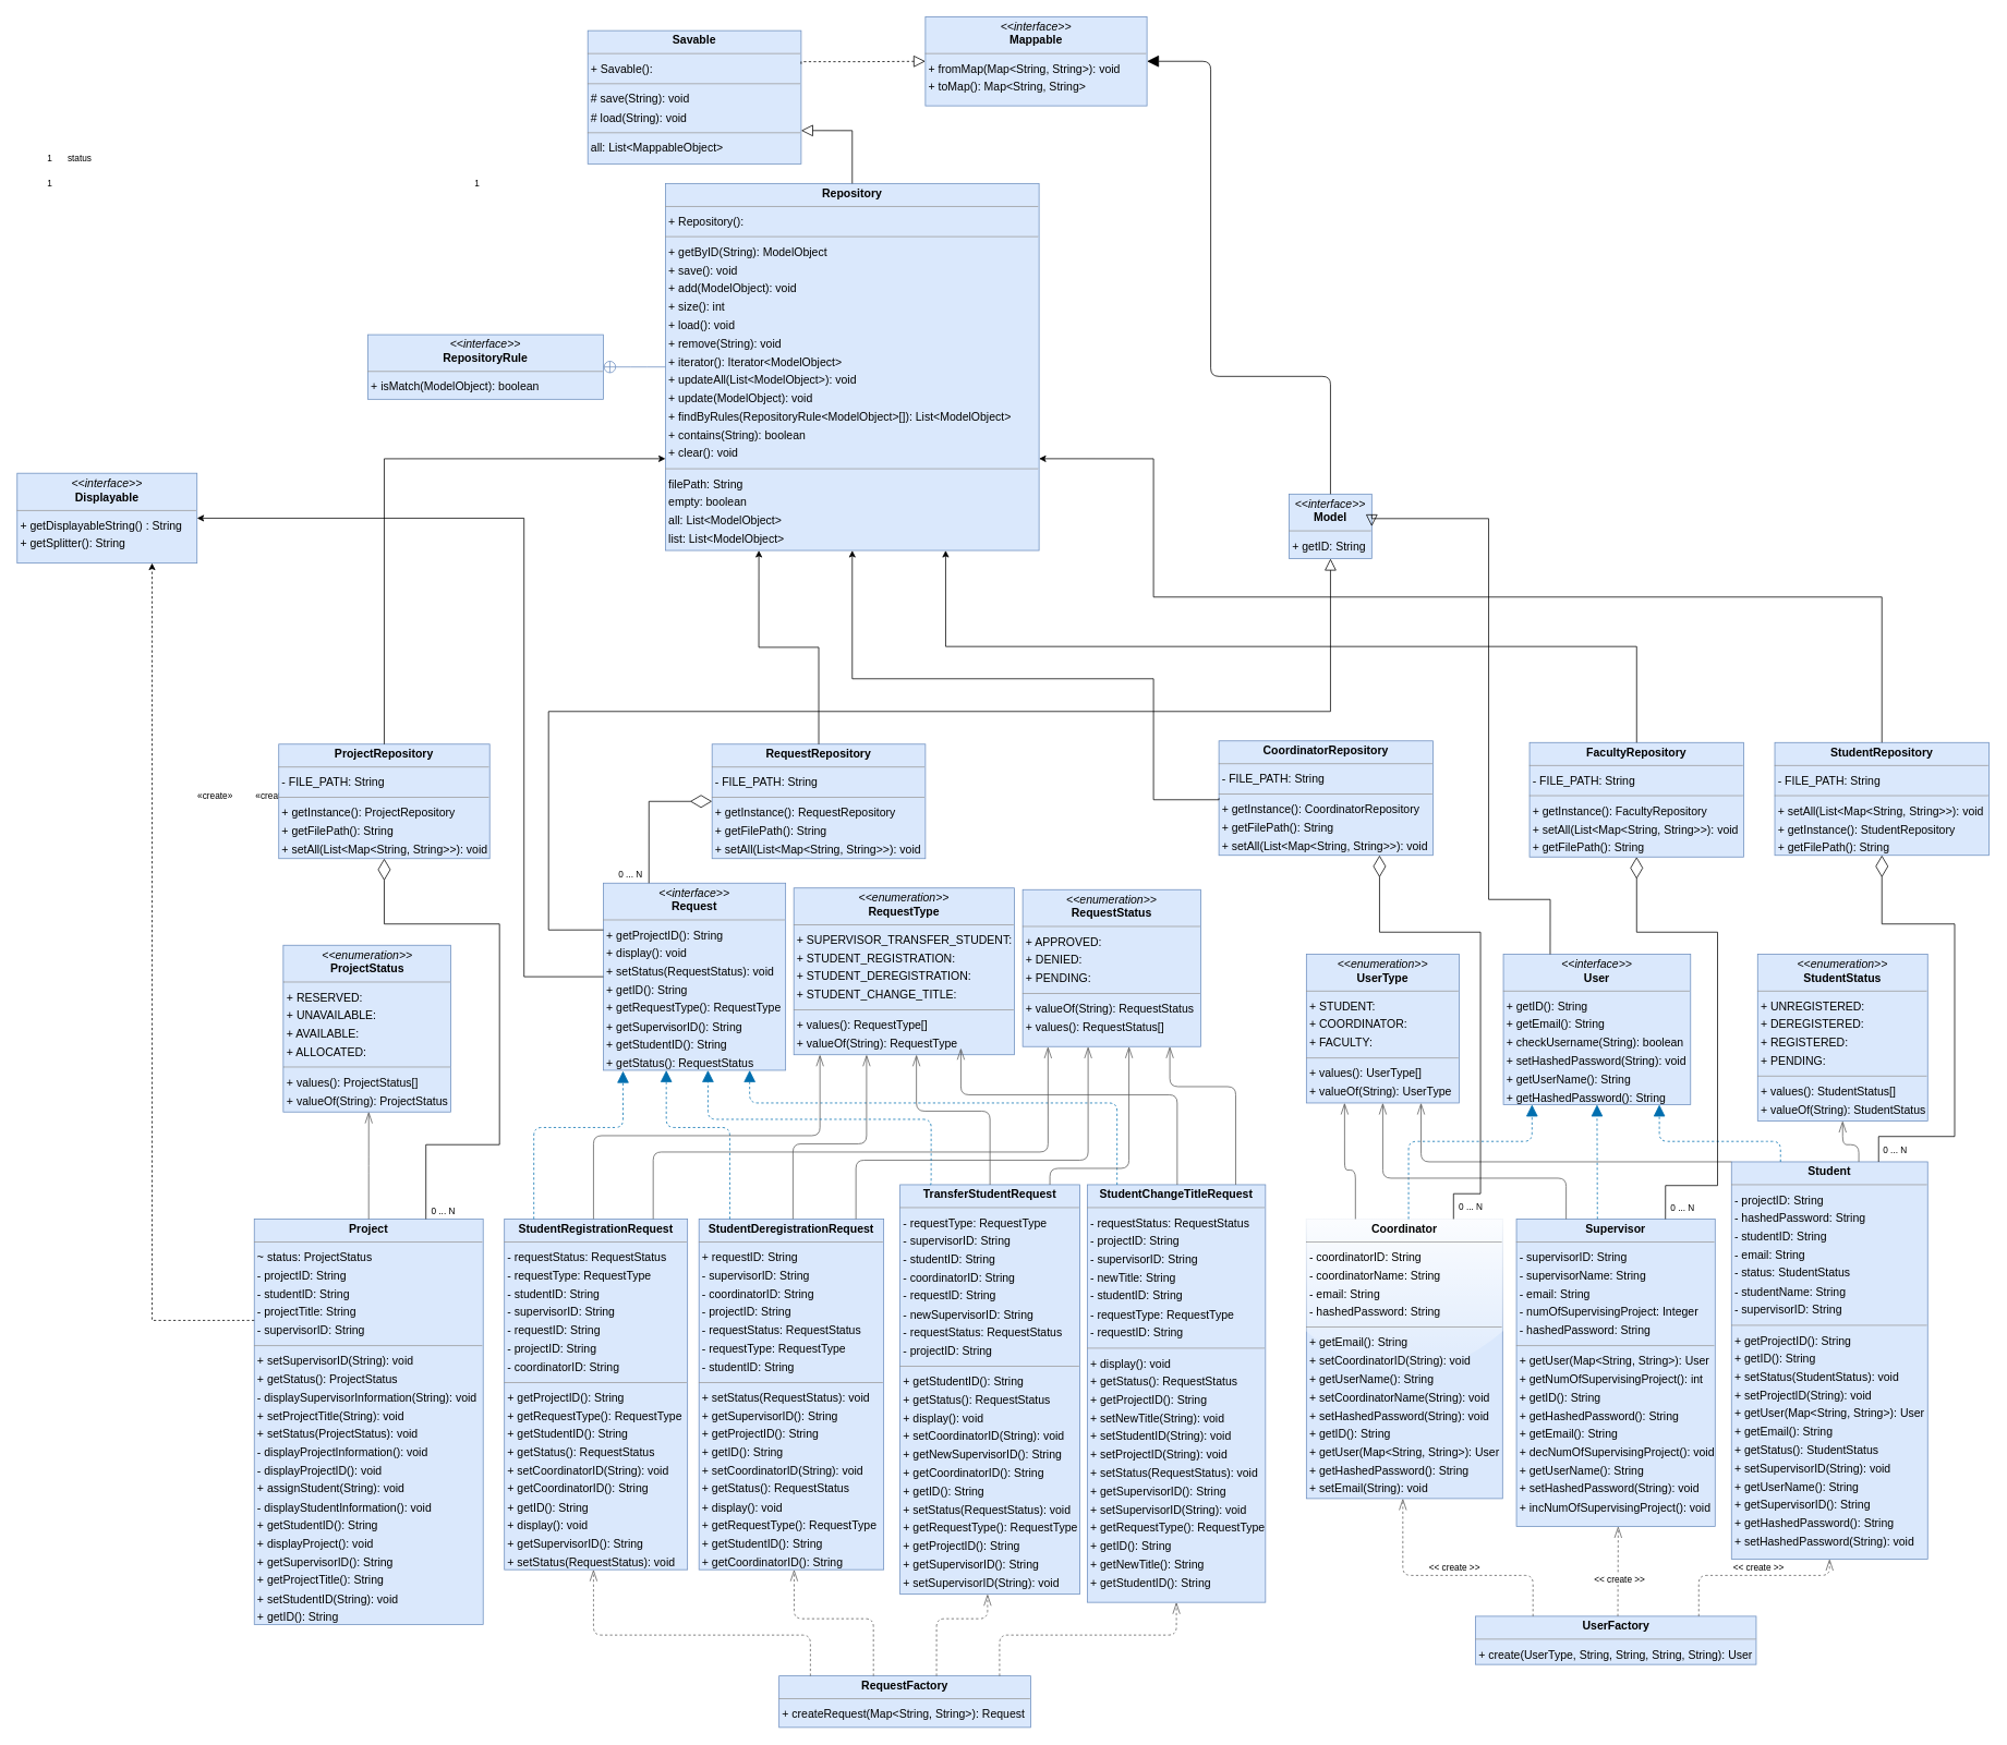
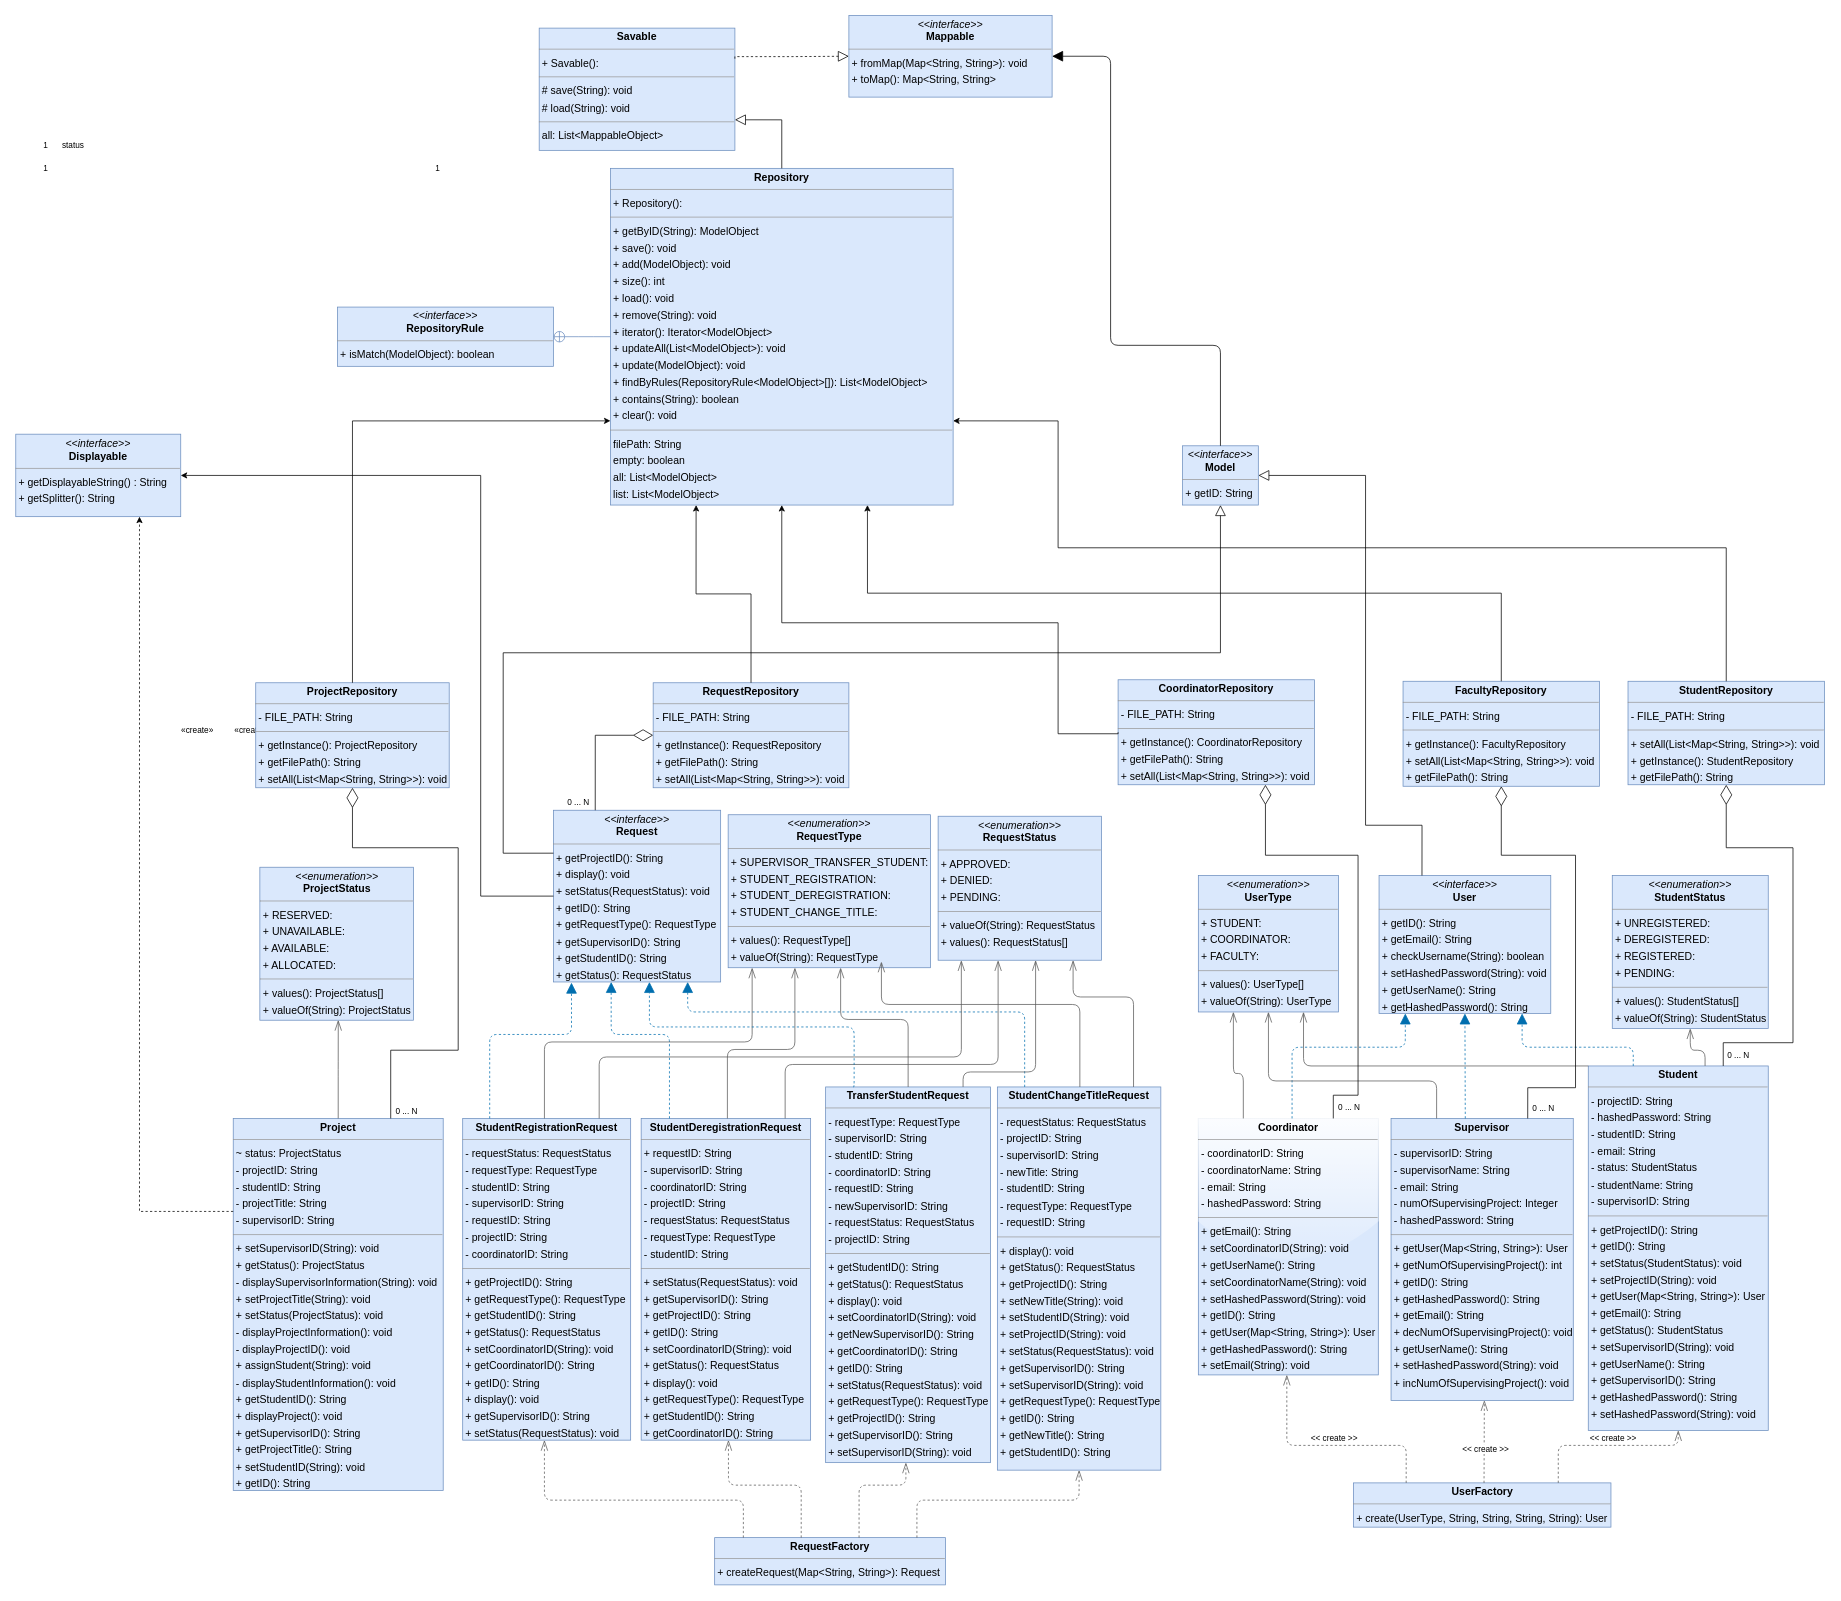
- <mxCell id="76" value="&lt;p style=&quot;margin:0px;margin-top:4px;text-align:center;&quot;&gt;&lt;i&gt;&amp;lt;&amp;lt;interface&amp;gt;&amp;gt;&lt;/i&gt;&lt;br&gt;&lt;b&gt;Model&lt;/b&gt;&lt;/p&gt;&lt;hr size=&quot;1&quot;&gt;&lt;p style=&quot;margin:0 0 0 4px;line-height:1.6;&quot;&gt;+ getID: String&lt;/p&gt;" style="verticalAlign=top;align=left;overflow=fill;fontSize=14;fontFamily=Helvetica;html=1;rounded=0;shadow=0;comic=0;labelBackgroundColor=none;strokeWidth=1;fillColor=#dae8fc;strokeColor=#6c8ebf;" vertex="1" parent="1"><mxGeometry x="1576" y="604" width="101" height="79" as="geometry" /></mxCell>
+ <mxCell id="76" value="&lt;p style=&quot;margin:0px;margin-top:4px;text-align:center;&quot;&gt;&lt;i&gt;&amp;lt;&amp;lt;interface&amp;gt;&amp;gt;&lt;/i&gt;&lt;br&gt;&lt;b&gt;Model&lt;/b&gt;&lt;/p&gt;&lt;hr size=&quot;1&quot;&gt;&lt;p style=&quot;margin:0 0 0 4px;line-height:1.6;&quot;&gt;+ getID: String&lt;/p&gt;" style="verticalAlign=top;align=left;overflow=fill;fontSize=14;fontFamily=Helvetica;html=1;rounded=0;shadow=0;comic=0;labelBackgroundColor=none;strokeWidth=1;fillColor=#dae8fc;strokeColor=#6c8ebf;" vertex="1" parent="1"><mxGeometry x="1576" y="594" width="101" height="79" as="geometry" /></mxCell>
